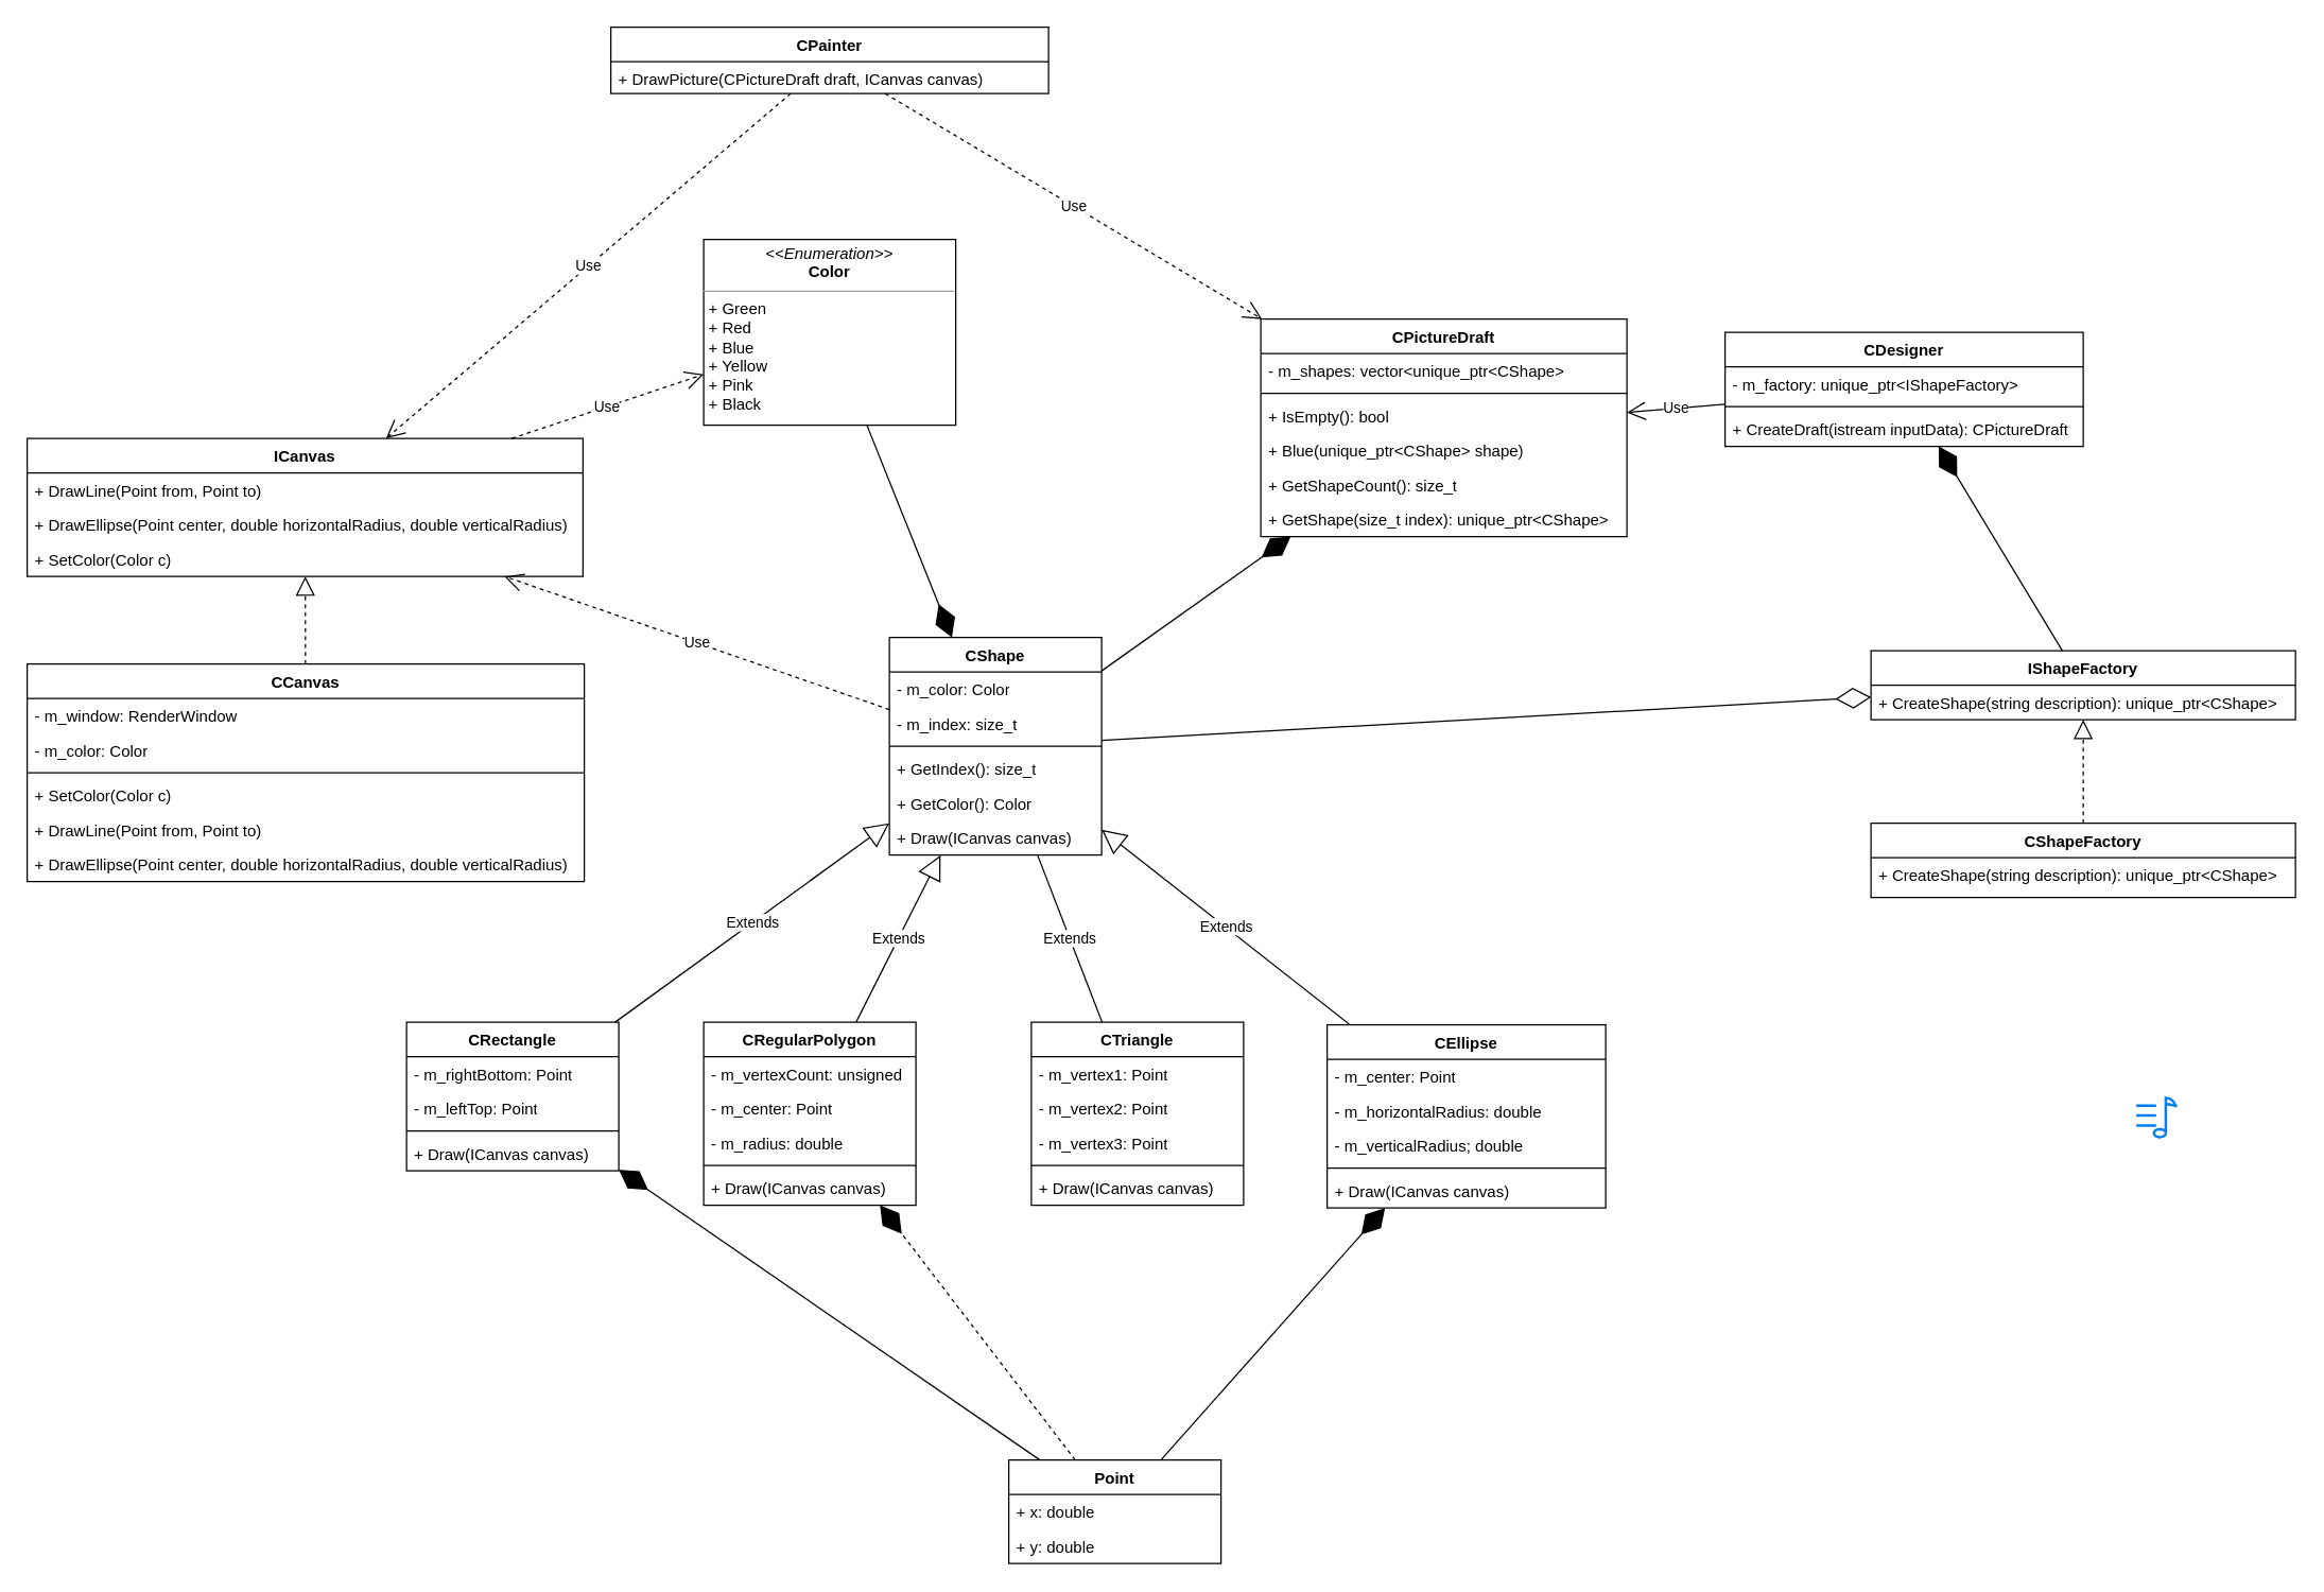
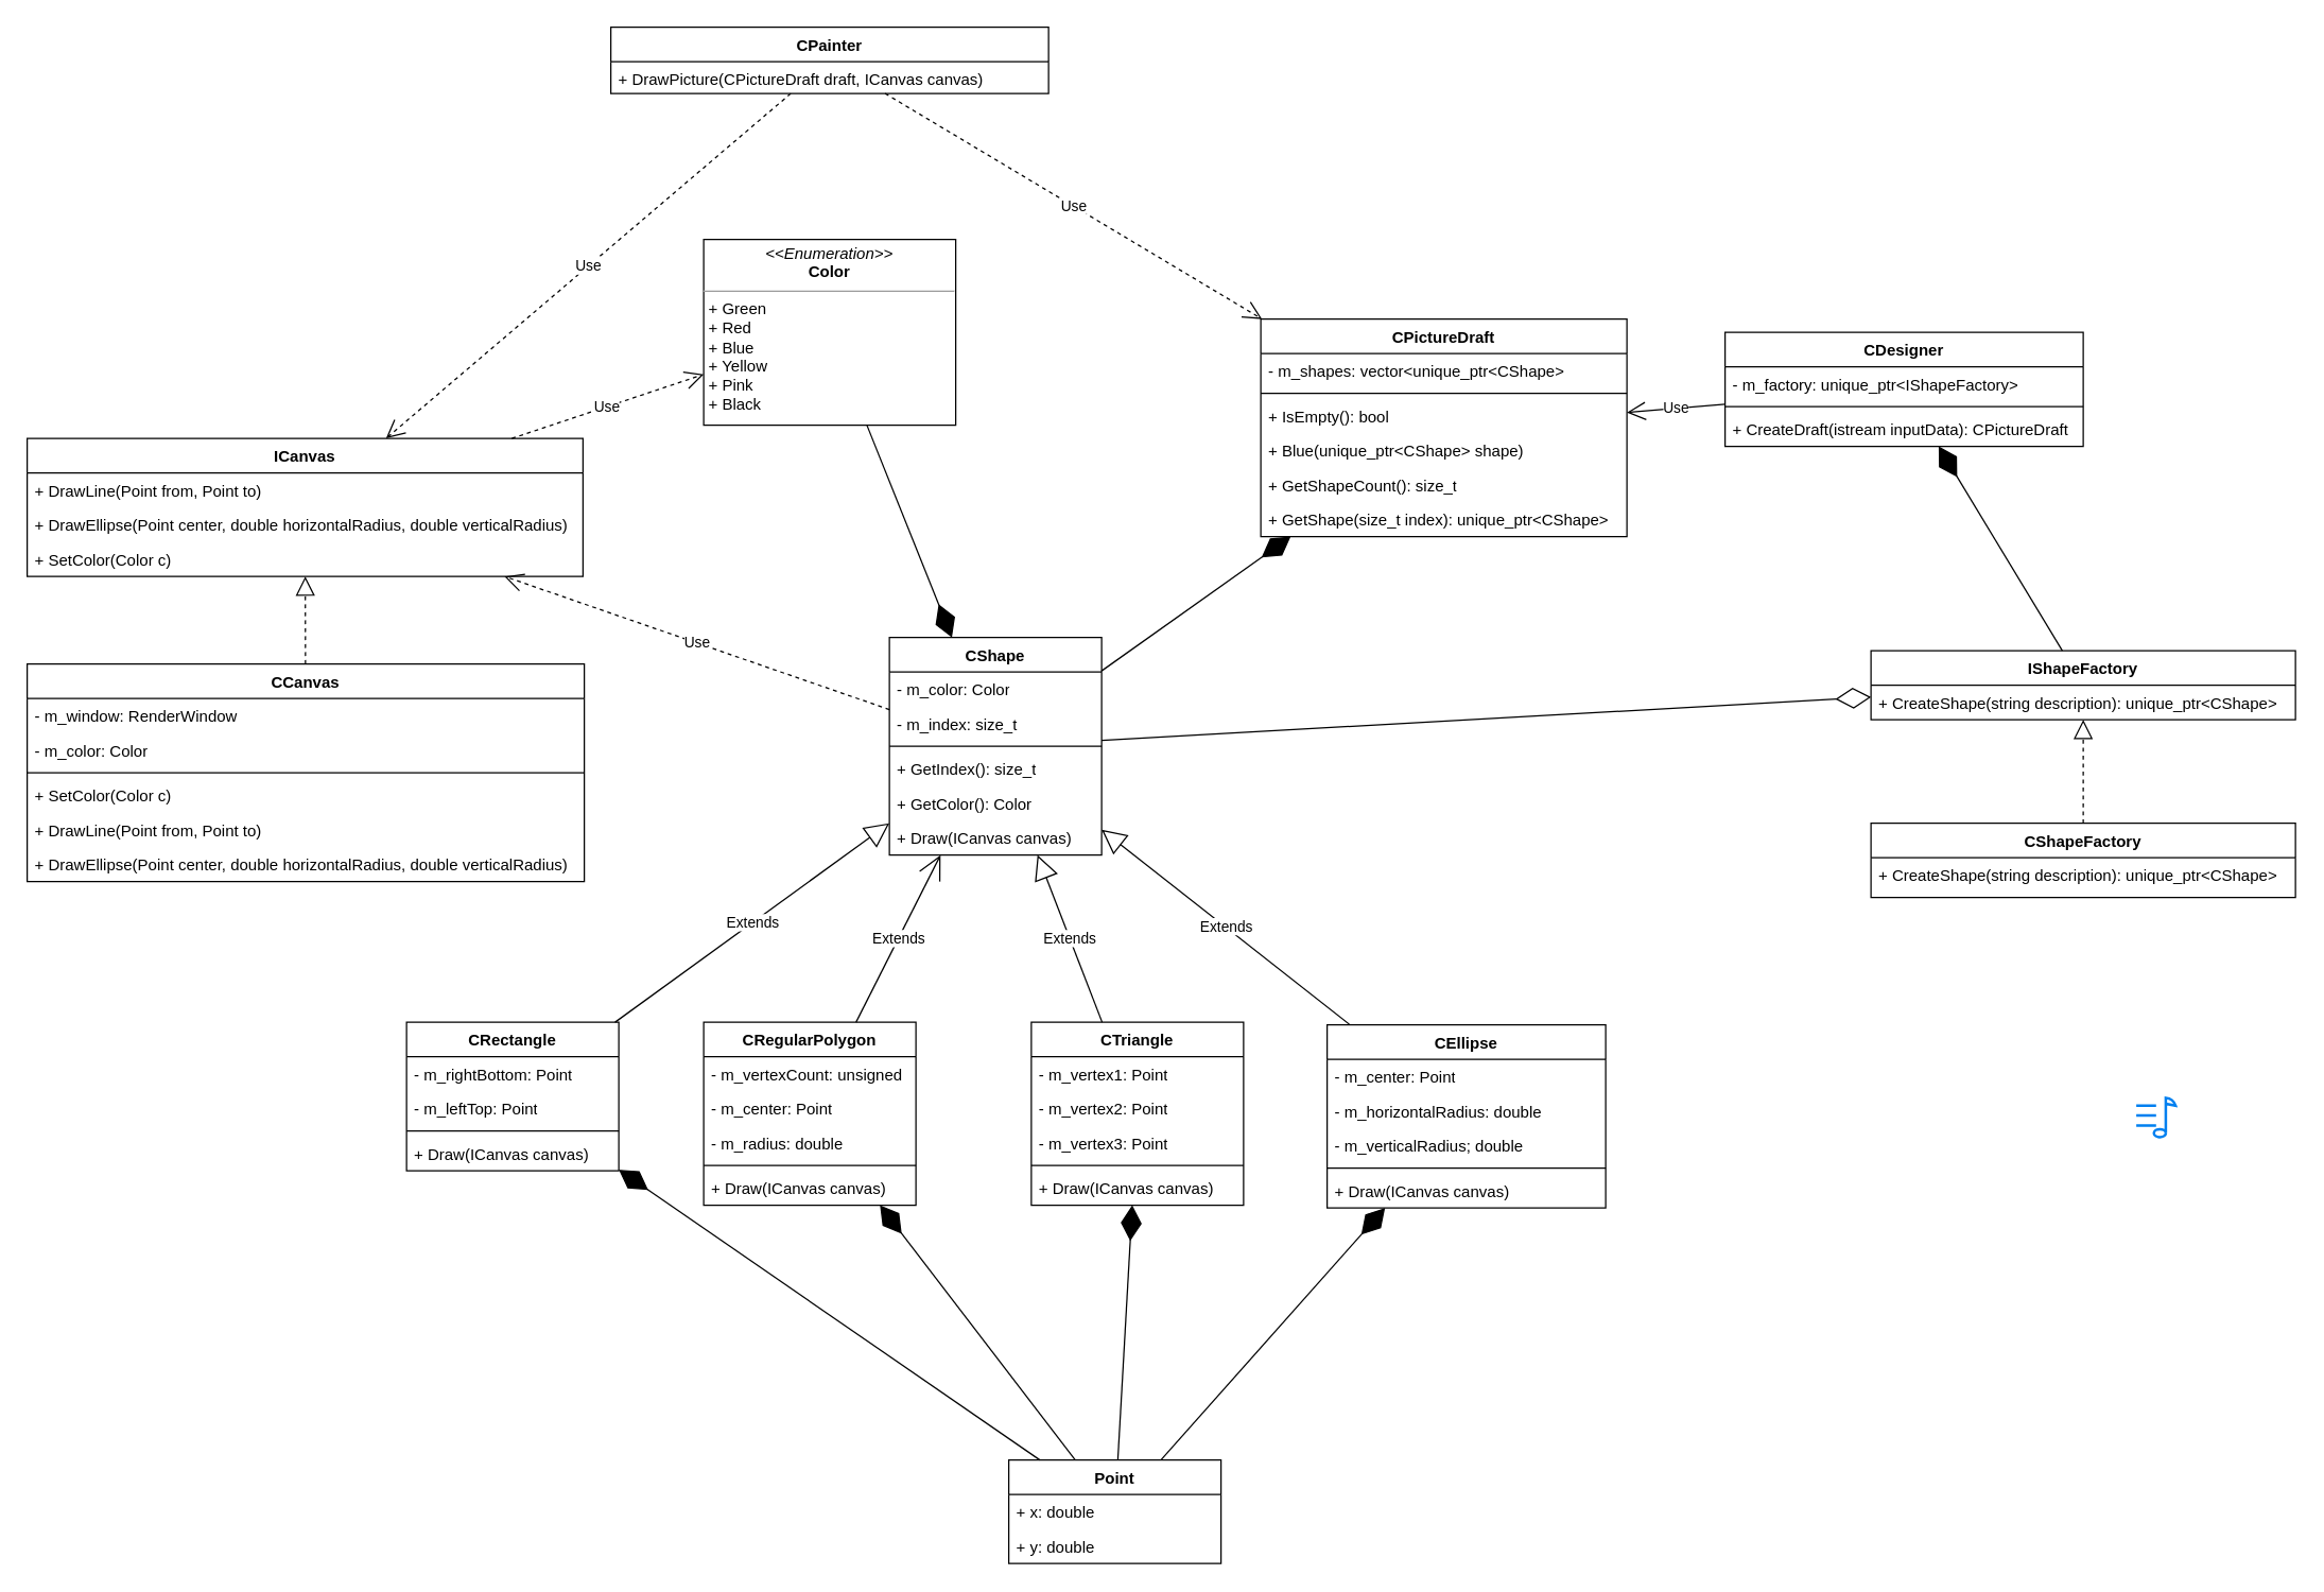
- <mxCell id="67" value="Extends" style="endArrow=none;endSize=16;endFill=0;html=1;rounded=0;" parent="1" source="48" target="39" edge="1"><mxGeometry width="160" relative="1" as="geometry"><mxPoint x="690" y="720" as="sourcePoint" /><mxPoint x="850" y="720" as="targetPoint" /></mxGeometry></mxCell>
+ <mxCell id="67" value="Extends" style="endArrow=block;endSize=16;endFill=0;html=1;rounded=0;" parent="1" source="48" target="39" edge="1"><mxGeometry width="160" relative="1" as="geometry"><mxPoint x="690" y="720" as="sourcePoint" /><mxPoint x="850" y="720" as="targetPoint" /></mxGeometry></mxCell>
- <mxCell id="66" value="Extends" style="endArrow=block;endSize=16;endFill=0;html=1;rounded=0;" parent="1" source="33" target="39" edge="1"><mxGeometry width="160" relative="1" as="geometry"><mxPoint x="690" y="720" as="sourcePoint" /><mxPoint x="850" y="720" as="targetPoint" /></mxGeometry></mxCell>
+ <mxCell id="66" value="Extends" style="endArrow=open;endSize=16;endFill=0;html=1;rounded=0;" parent="1" source="33" target="39" edge="1"><mxGeometry width="160" relative="1" as="geometry"><mxPoint x="690" y="720" as="sourcePoint" /><mxPoint x="850" y="720" as="targetPoint" /></mxGeometry></mxCell>
- <mxCell id="78" value="" style="endArrow=diamondThin;endFill=1;endSize=24;html=1;rounded=0;dashed=1;" parent="1" source="60" target="33" edge="1"><mxGeometry width="160" relative="1" as="geometry"><mxPoint x="820" y="910" as="sourcePoint" /><mxPoint x="980" y="910" as="targetPoint" /></mxGeometry></mxCell>
+ <mxCell id="78" value="" style="endArrow=diamondThin;endFill=1;endSize=24;html=1;rounded=0;" parent="1" source="60" target="33" edge="1"><mxGeometry width="160" relative="1" as="geometry"><mxPoint x="820" y="910" as="sourcePoint" /><mxPoint x="980" y="910" as="targetPoint" /></mxGeometry></mxCell>
+ <mxCell id="79" value="" style="endArrow=diamondThin;endFill=1;endSize=24;html=1;rounded=0;" parent="1" source="60" target="48" edge="1"><mxGeometry width="160" relative="1" as="geometry"><mxPoint x="820" y="910" as="sourcePoint" /><mxPoint x="960" y="950" as="targetPoint" /></mxGeometry></mxCell>
